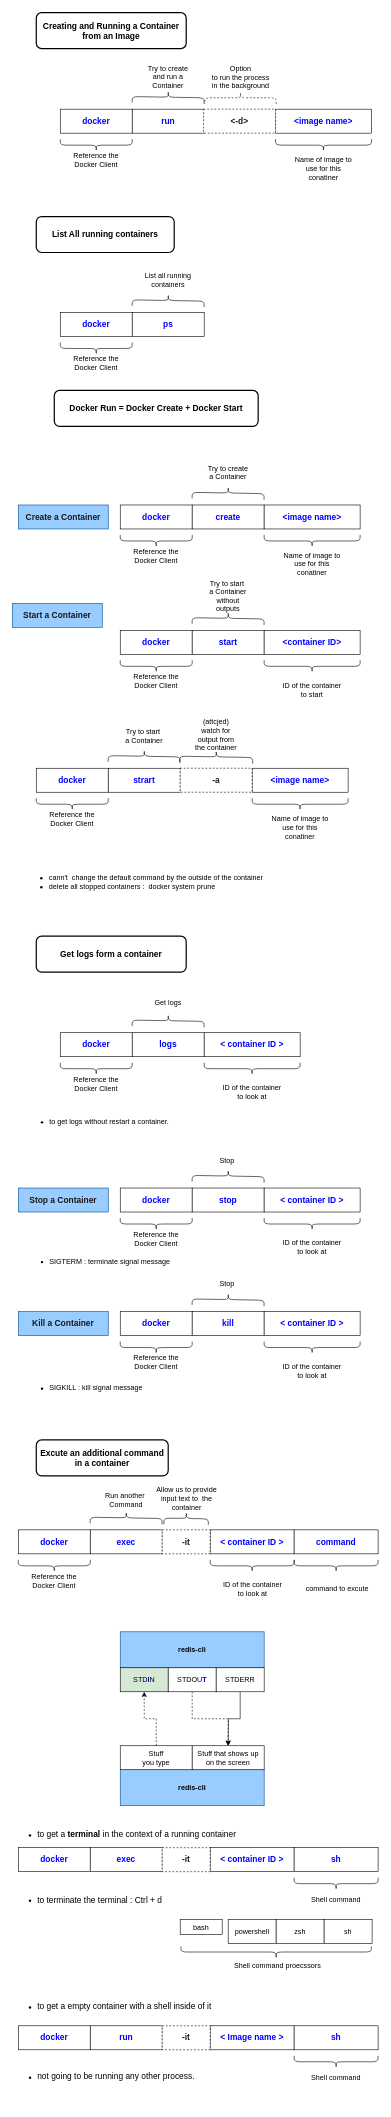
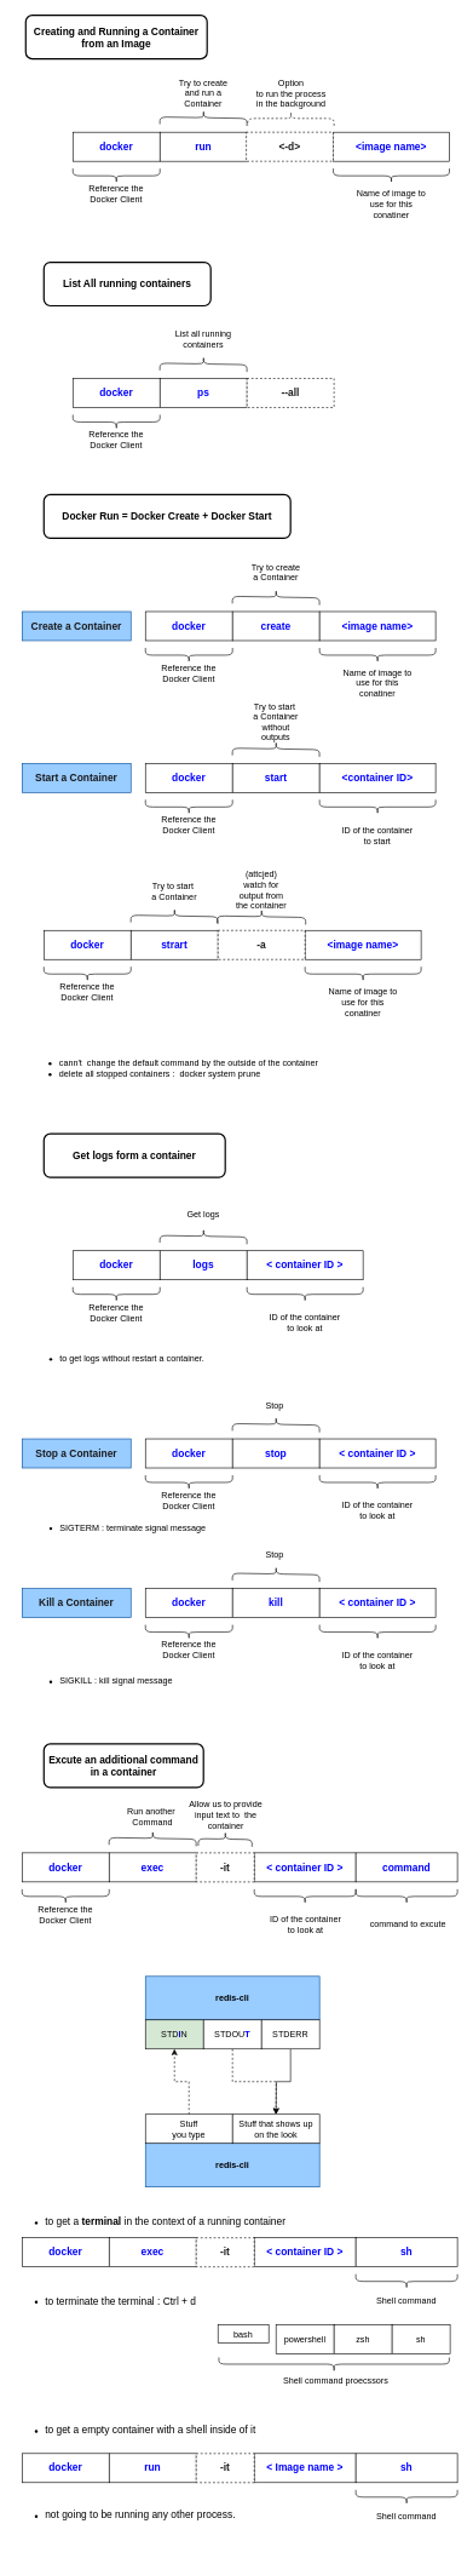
- <mxCell id="2" value="&lt;font style=&quot;font-size: 14px&quot;&gt;&lt;b&gt;Creating and Running a Container from an Image&lt;/b&gt;&lt;/font&gt;" style="rounded=1;whiteSpace=wrap;html=1;strokeWidth=2;" parent="1" vertex="1"><mxGeometry x="60" y="20" width="250" height="60" as="geometry" /></mxCell>
+ <mxCell id="2" value="&lt;font style=&quot;font-size: 14px&quot;&gt;&lt;b&gt;Creating and Running a Container from an Image&lt;/b&gt;&lt;/font&gt;" style="rounded=1;whiteSpace=wrap;html=1;strokeWidth=2;" parent="1" vertex="1"><mxGeometry x="35" y="20" width="250" height="60" as="geometry" /></mxCell>
+ <mxCell id="10" value="&lt;h3&gt;&lt;font color=&quot;#1a1a1a&quot;&gt;--all&lt;/font&gt;&lt;/h3&gt;" style="rounded=0;whiteSpace=wrap;html=1;dashed=1;" parent="1" vertex="1"><mxGeometry x="340" y="520" width="120" height="40" as="geometry" /></mxCell>
- <mxCell id="17" value="&lt;span style=&quot;font-size: 14px&quot;&gt;&lt;b&gt;Docker Run = Docker Create + Docker Start&lt;/b&gt;&lt;/span&gt;" style="rounded=1;whiteSpace=wrap;html=1;strokeWidth=2;" parent="1" vertex="1"><mxGeometry x="90" y="650" width="340" height="60" as="geometry" /></mxCell>
+ <mxCell id="17" value="&lt;span style=&quot;font-size: 14px&quot;&gt;&lt;b&gt;Docker Run = Docker Create + Docker Start&lt;/b&gt;&lt;/span&gt;" style="rounded=1;whiteSpace=wrap;html=1;strokeWidth=2;" parent="1" vertex="1"><mxGeometry x="60" y="680" width="340" height="60" as="geometry" /></mxCell>
- <mxCell id="31" value="&lt;h3&gt;&lt;font color=&quot;#1a1a1a&quot;&gt;Start a Container&lt;/font&gt;&lt;/h3&gt;" style="rounded=0;whiteSpace=wrap;html=1;fillColor=#99CCFF;strokeColor=#004C99;" parent="1" vertex="1"><mxGeometry x="20" y="1005" width="150" height="40" as="geometry" /></mxCell>
+ <mxCell id="31" value="&lt;h3&gt;&lt;font color=&quot;#1a1a1a&quot;&gt;Start a Container&lt;/font&gt;&lt;/h3&gt;" style="rounded=0;whiteSpace=wrap;html=1;fillColor=#99CCFF;strokeColor=#004C99;" parent="1" vertex="1"><mxGeometry x="30" y="1050" width="150" height="40" as="geometry" /></mxCell>
- <mxCell id="103" value="Stuff that shows up on the screen" style="rounded=0;whiteSpace=wrap;html=1;" parent="1" vertex="1"><mxGeometry x="320" y="2910" width="120" height="40" as="geometry" /></mxCell>
+ <mxCell id="103" value="Stuff that shows up on the look" style="rounded=0;whiteSpace=wrap;html=1;" parent="1" vertex="1"><mxGeometry x="320" y="2910" width="120" height="40" as="geometry" /></mxCell>
